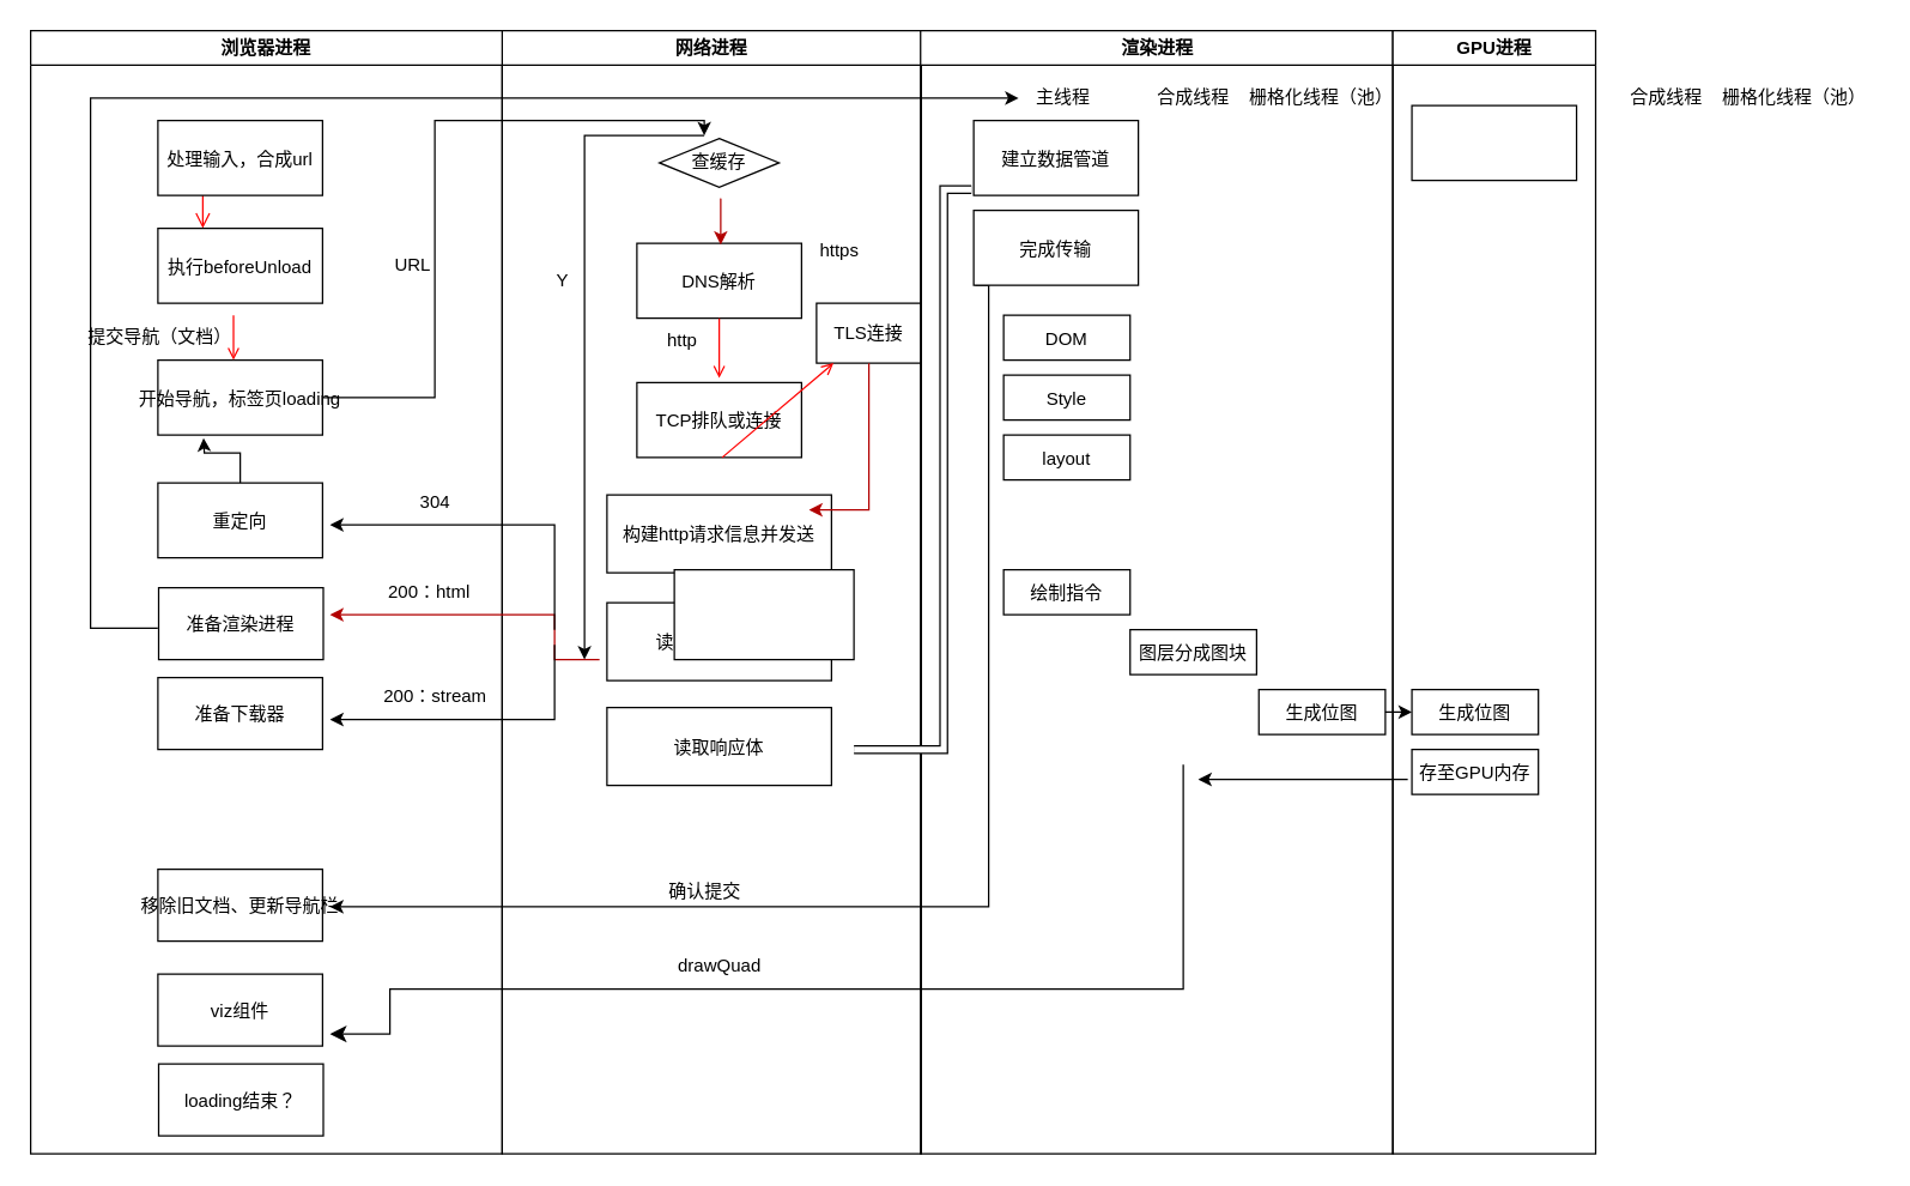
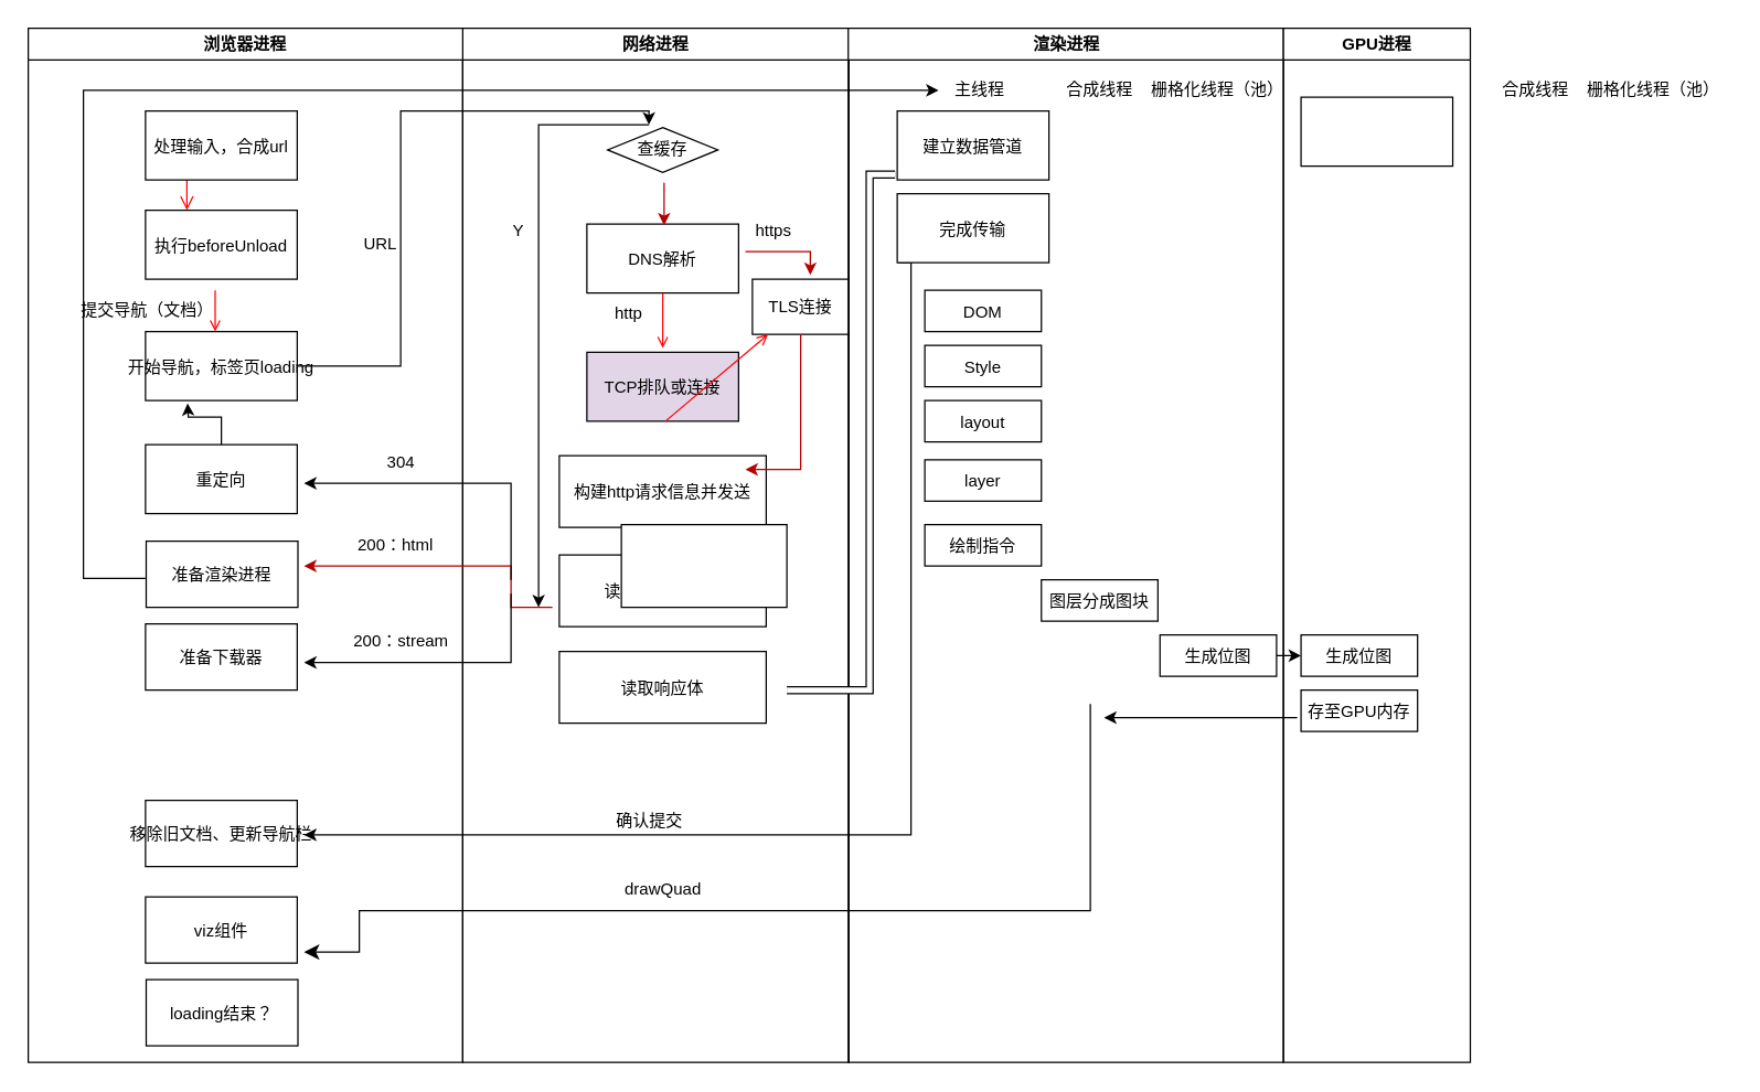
+ <mxCell id="10" value="" style="edgeStyle=segmentEdgeStyle;endArrow=classic;html=1;rounded=0;exitX=1.045;exitY=0.4;exitDx=0;exitDy=0;exitPerimeter=0;entryX=0.6;entryY=-0.075;entryDx=0;entryDy=0;entryPerimeter=0;fillColor=#e51400;strokeColor=#B20000;" parent="2" source="3" target="9" edge="1"><mxGeometry width="50" height="50" relative="1" as="geometry"><mxPoint x="5" y="312" as="sourcePoint" /><mxPoint x="55" y="262" as="targetPoint" /></mxGeometry></mxCell>
- <mxCell id="7" value="Y" style="text;html=1;resizable=0;autosize=1;align=center;verticalAlign=middle;points=[];fillColor=none;strokeColor=none;rounded=0;" parent="2" vertex="1"><mxGeometry x="25" y="152" width="30" height="30" as="geometry" /></mxCell>
+ <mxCell id="7" value="Y" style="text;html=1;resizable=0;autosize=1;align=center;verticalAlign=middle;points=[];fillColor=none;strokeColor=none;rounded=0;" parent="2" vertex="1"><mxGeometry x="25" y="132" width="30" height="30" as="geometry" /></mxCell>
- <mxCell id="4" value="TCP排队或连接" style="" parent="2" vertex="1"><mxGeometry x="90" y="235" width="110" height="50" as="geometry" /></mxCell>
+ <mxCell id="4" value="TCP排队或连接" style="fillColor=#e1d5e7;" parent="2" vertex="1"><mxGeometry x="90" y="235" width="110" height="50" as="geometry" /></mxCell>
+ <mxCell id="46" value="layer" style="" vertex="1" parent="38"><mxGeometry x="55.5" y="313" width="84.5" height="30" as="geometry" /></mxCell>
